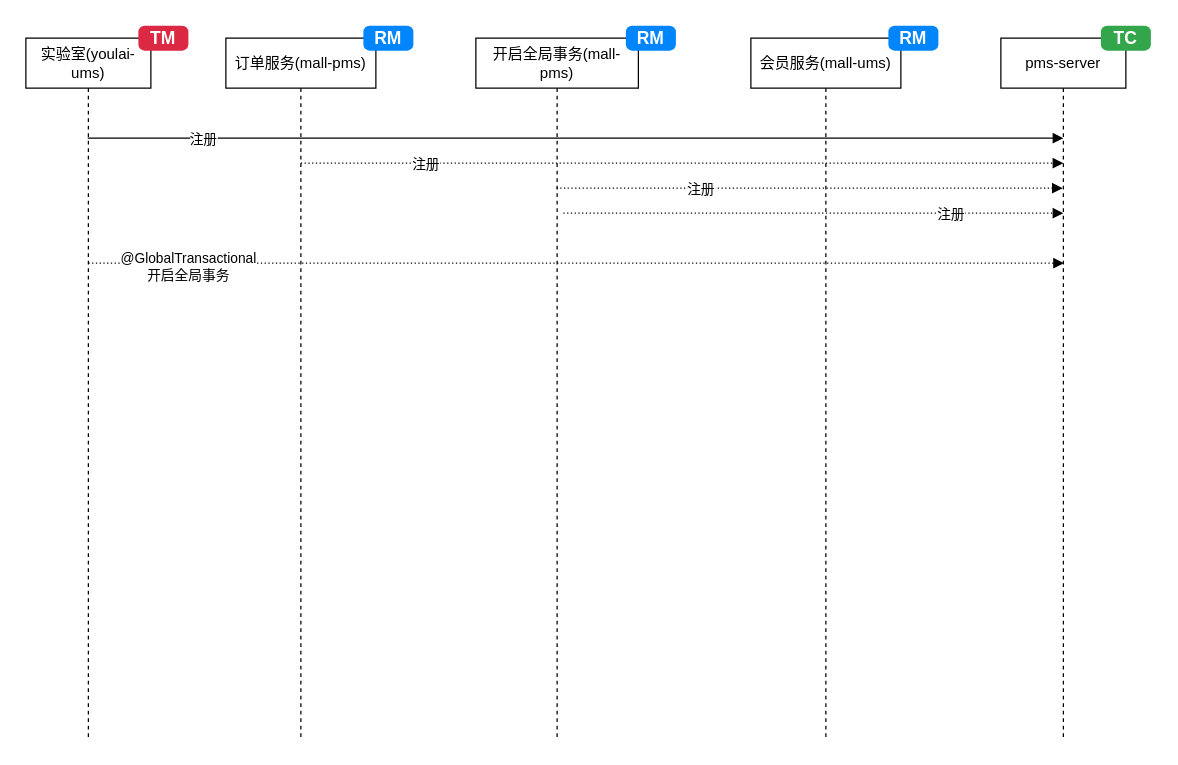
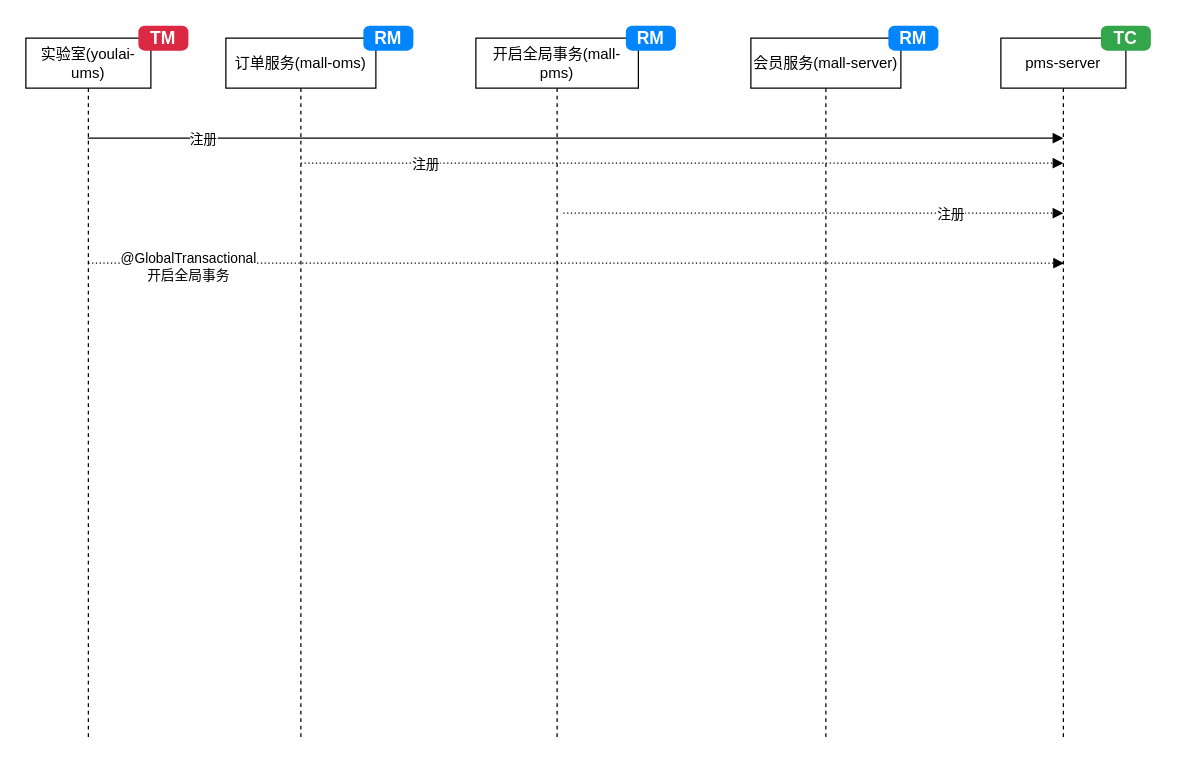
- <mxCell id="5" value="订单服务(mall-pms)" style="shape=umlLifeline;perimeter=lifelinePerimeter;whiteSpace=wrap;html=1;container=1;collapsible=0;recursiveResize=0;outlineConnect=0;" parent="1" vertex="1"><mxGeometry x="180" y="30" width="120" height="560" as="geometry" /></mxCell>
+ <mxCell id="5" value="订单服务(mall-oms)" style="shape=umlLifeline;perimeter=lifelinePerimeter;whiteSpace=wrap;html=1;container=1;collapsible=0;recursiveResize=0;outlineConnect=0;" parent="1" vertex="1"><mxGeometry x="180" y="30" width="120" height="560" as="geometry" /></mxCell>
- <mxCell id="11" value="会员服务(mall-ums)" style="shape=umlLifeline;perimeter=lifelinePerimeter;whiteSpace=wrap;html=1;container=1;collapsible=0;recursiveResize=0;outlineConnect=0;" parent="1" vertex="1"><mxGeometry x="600" y="30" width="120" height="560" as="geometry" /></mxCell>
+ <mxCell id="11" value="会员服务(mall-server)" style="shape=umlLifeline;perimeter=lifelinePerimeter;whiteSpace=wrap;html=1;container=1;collapsible=0;recursiveResize=0;outlineConnect=0;" parent="1" vertex="1"><mxGeometry x="600" y="30" width="120" height="560" as="geometry" /></mxCell>
- <mxCell id="17" value="注册" style="html=1;verticalAlign=bottom;endArrow=block;dashed=1;dashPattern=1 2;" edge="1" parent="1" source="7" target="13"><mxGeometry x="-0.43" y="-10" width="80" relative="1" as="geometry"><mxPoint x="240" y="190" as="sourcePoint" /><mxPoint x="850" y="190" as="targetPoint" /><Array as="points"><mxPoint x="460" y="150" /></Array><mxPoint as="offset" /></mxGeometry></mxCell>
